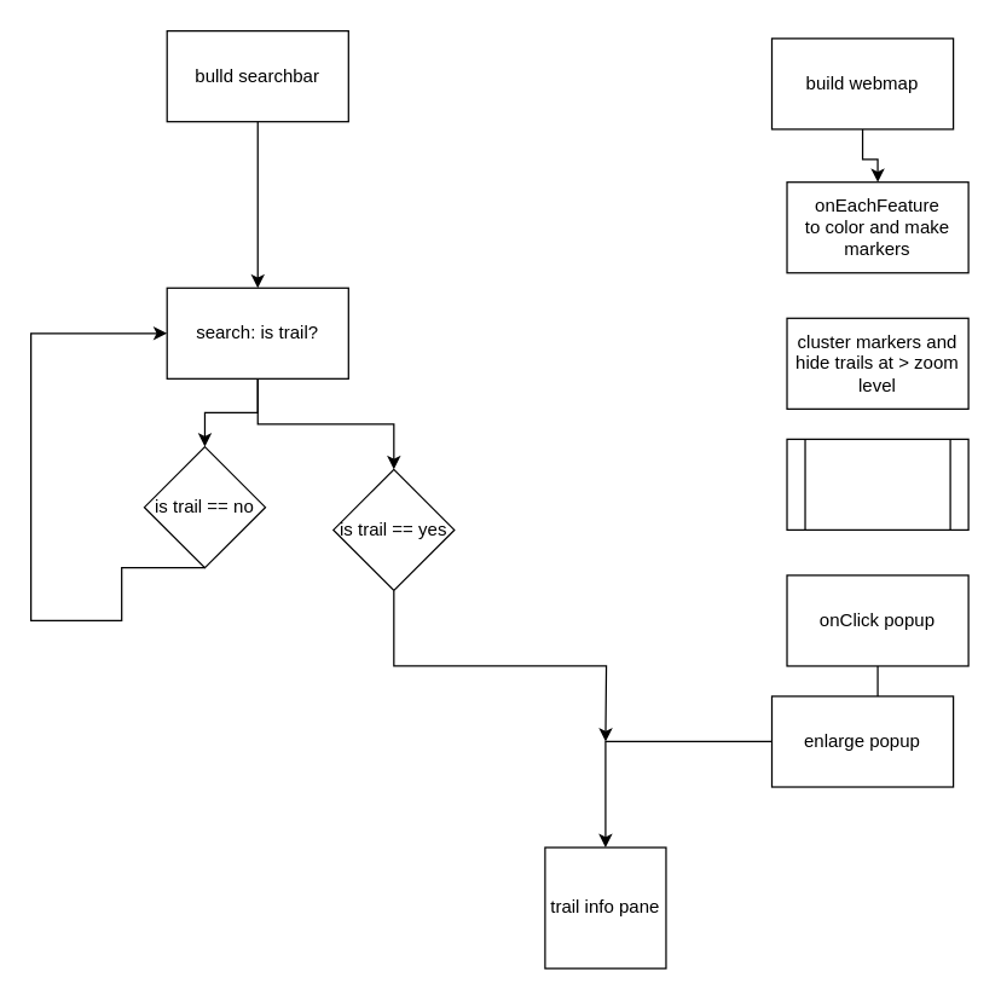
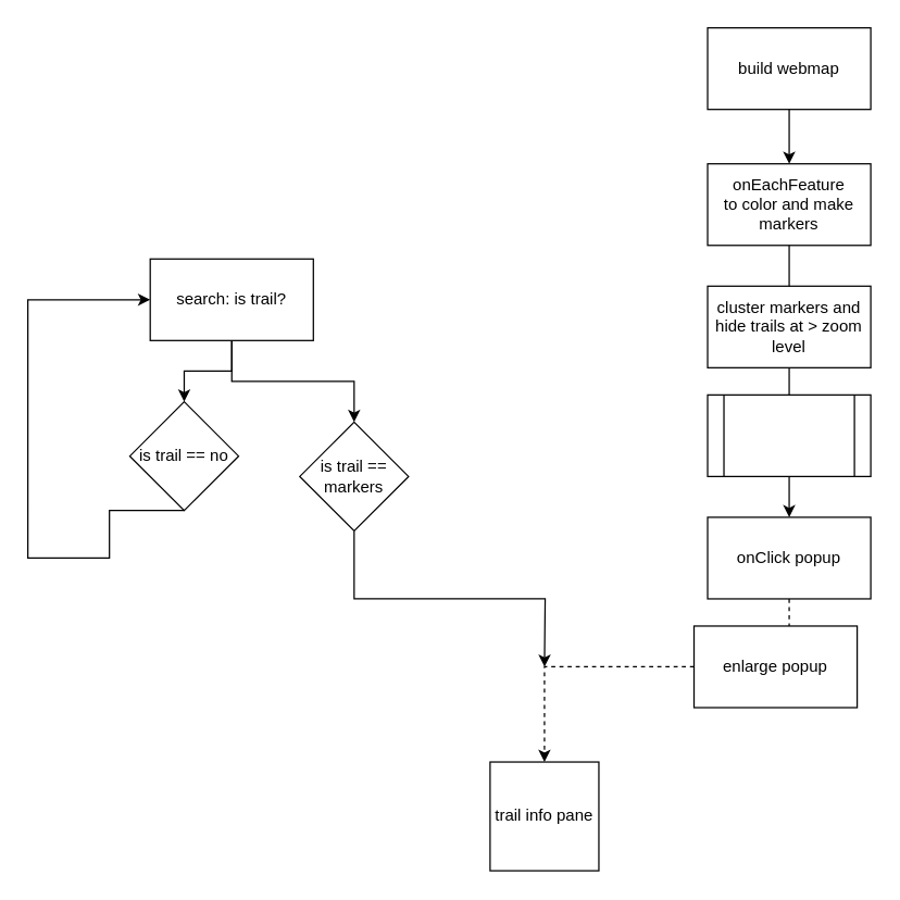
- <mxCell id="3" value="bulld searchbar" style="rounded=0;whiteSpace=wrap;html=1;" parent="1" vertex="1"><mxGeometry x="110" y="20" width="120" height="60" as="geometry" /></mxCell>
- <mxCell id="12" value="build webmap" style="rounded=0;whiteSpace=wrap;html=1;" vertex="1" parent="1"><mxGeometry x="510" y="25" width="120" height="60" as="geometry" /></mxCell>
+ <mxCell id="12" value="build webmap" style="rounded=0;whiteSpace=wrap;html=1;" vertex="1" parent="1"><mxGeometry x="520" y="20" width="120" height="60" as="geometry" /></mxCell>
- <mxCell id="2" style="edgeStyle=orthogonalEdgeStyle;rounded=0;orthogonalLoop=1;jettySize=auto;html=1;exitX=0.5;exitY=1;exitDx=0;exitDy=0;entryX=0.5;entryY=0;entryDx=0;entryDy=0;" parent="1" source="3" target="6" edge="1"><mxGeometry relative="1" as="geometry" /></mxCell>
+ <mxCell id="13" style="edgeStyle=orthogonalEdgeStyle;rounded=0;orthogonalLoop=1;jettySize=auto;html=1;exitX=0.5;exitY=1;exitDx=0;exitDy=0;entryX=0.5;entryY=0;entryDx=0;entryDy=0;" edge="1" parent="1" source="14" target="16"><mxGeometry relative="1" as="geometry"><Array as="points"><mxPoint x="580" y="240" /><mxPoint x="580" y="240" /></Array></mxGeometry></mxCell>
- <mxCell id="10" value="is trail == yes" style="rhombus;whiteSpace=wrap;html=1;" parent="1" vertex="1"><mxGeometry x="220" y="310" width="80" height="80" as="geometry" /></mxCell>
+ <mxCell id="10" value="is trail == markers" style="rhombus;whiteSpace=wrap;html=1;" parent="1" vertex="1"><mxGeometry x="220" y="310" width="80" height="80" as="geometry" /></mxCell>
- <mxCell id="15" style="edgeStyle=orthogonalEdgeStyle;rounded=0;orthogonalLoop=1;jettySize=auto;html=1;entryX=0.5;entryY=0;entryDx=0;entryDy=0;" edge="1" parent="1" source="16" target="17"><mxGeometry relative="1" as="geometry"><mxPoint x="400" y="490" as="targetPoint" /><Array as="points"><mxPoint x="580" y="490" /><mxPoint x="400" y="490" /></Array></mxGeometry></mxCell>
+ <mxCell id="15" style="edgeStyle=orthogonalEdgeStyle;rounded=0;orthogonalLoop=1;jettySize=auto;html=1;entryX=0.5;entryY=0;entryDx=0;entryDy=0;dashed=1;" edge="1" parent="1" source="16" target="17"><mxGeometry relative="1" as="geometry"><mxPoint x="400" y="490" as="targetPoint" /><Array as="points"><mxPoint x="580" y="490" /><mxPoint x="400" y="490" /></Array></mxGeometry></mxCell>
